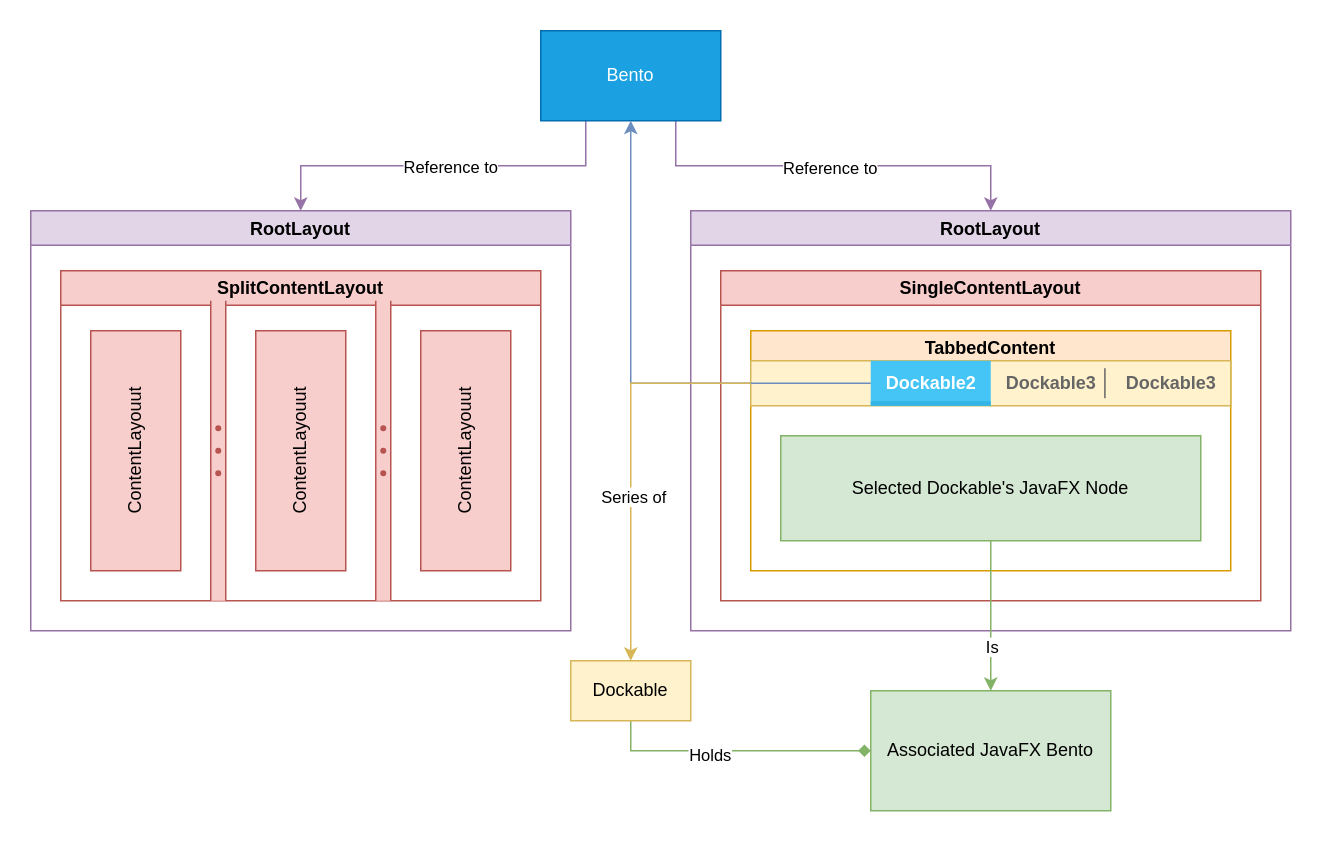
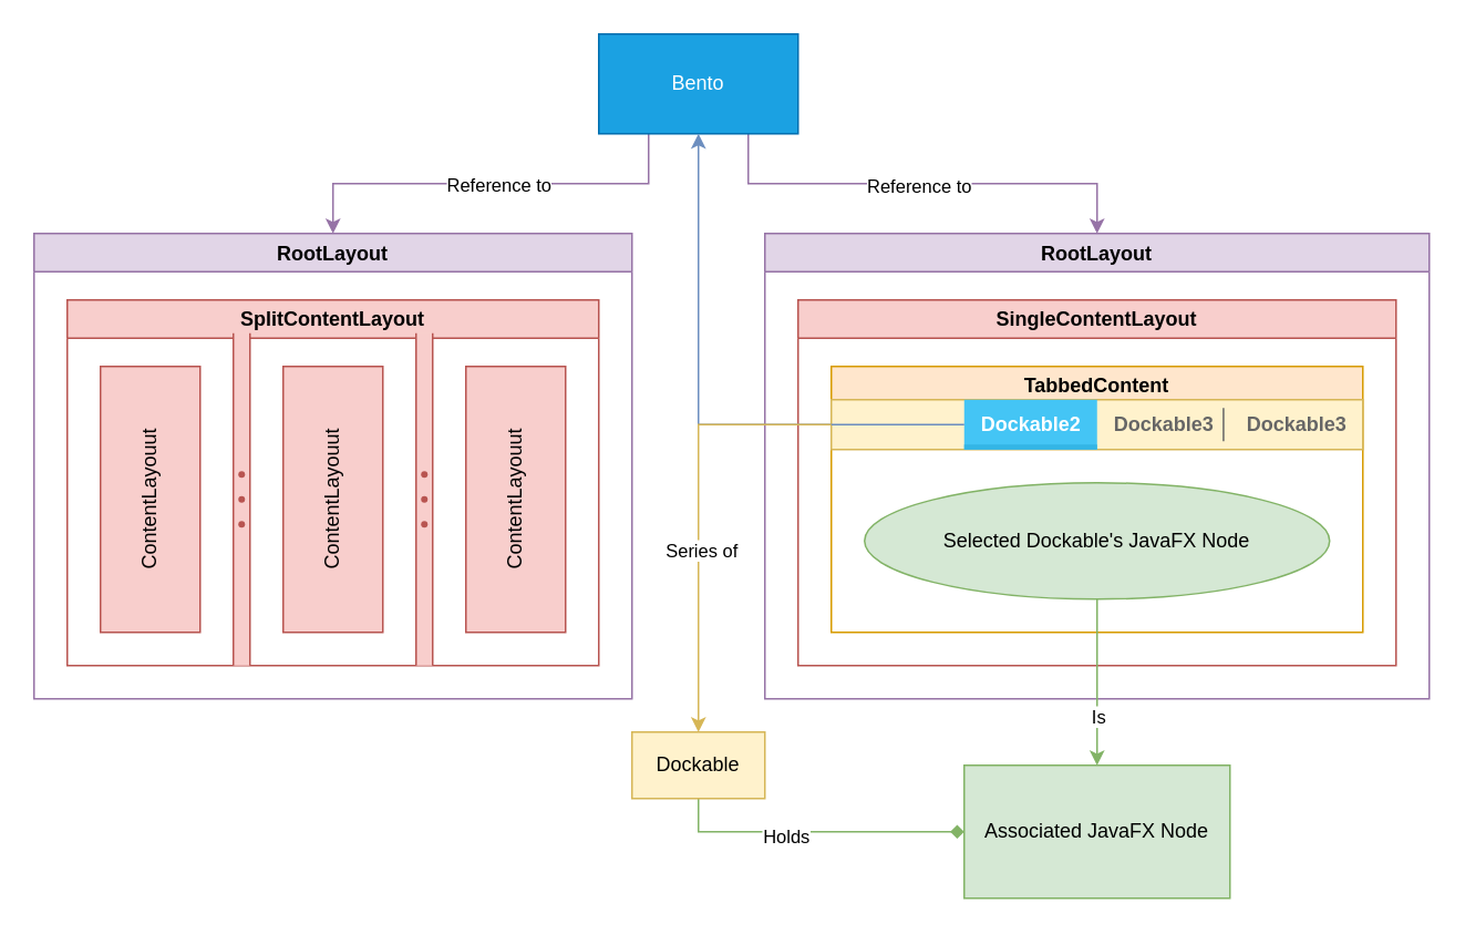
- <mxCell id="23" value="Selected Dockable's JavaFX Node" style="rounded=0;whiteSpace=wrap;html=1;direction=west;horizontal=1;fillColor=#d5e8d4;strokeColor=#82b366;" parent="16" vertex="1"><mxGeometry x="20" y="70" width="280" height="70" as="geometry" /></mxCell>
+ <mxCell id="23" value="Selected Dockable's JavaFX Node" style="ellipse;whiteSpace=wrap;html=1;direction=west;horizontal=1;fillColor=#d5e8d4;strokeColor=#82b366;" parent="16" vertex="1"><mxGeometry x="20" y="70" width="280" height="70" as="geometry" /></mxCell>
- <mxCell id="28" value="Associated JavaFX Bento" style="rounded=0;whiteSpace=wrap;html=1;fillColor=#d5e8d4;strokeColor=#82b366;" parent="1" vertex="1"><mxGeometry x="580" y="460" width="160" height="80" as="geometry" /></mxCell>
+ <mxCell id="28" value="Associated JavaFX Node" style="rounded=0;whiteSpace=wrap;html=1;fillColor=#d5e8d4;strokeColor=#82b366;" parent="1" vertex="1"><mxGeometry x="580" y="460" width="160" height="80" as="geometry" /></mxCell>
